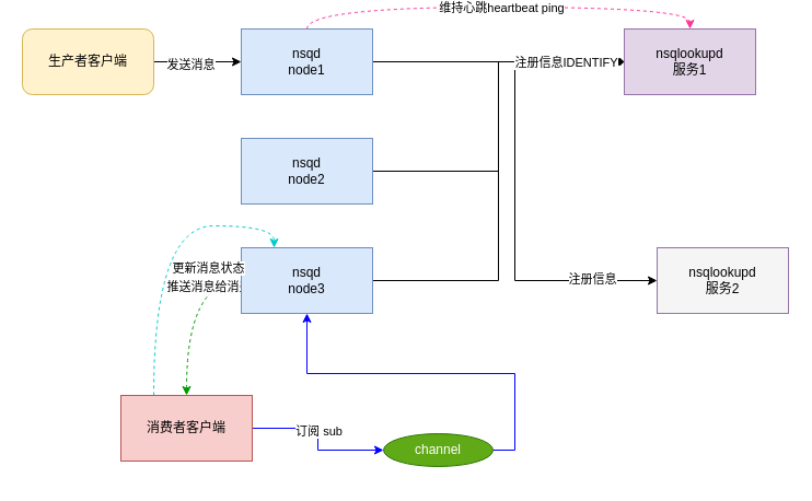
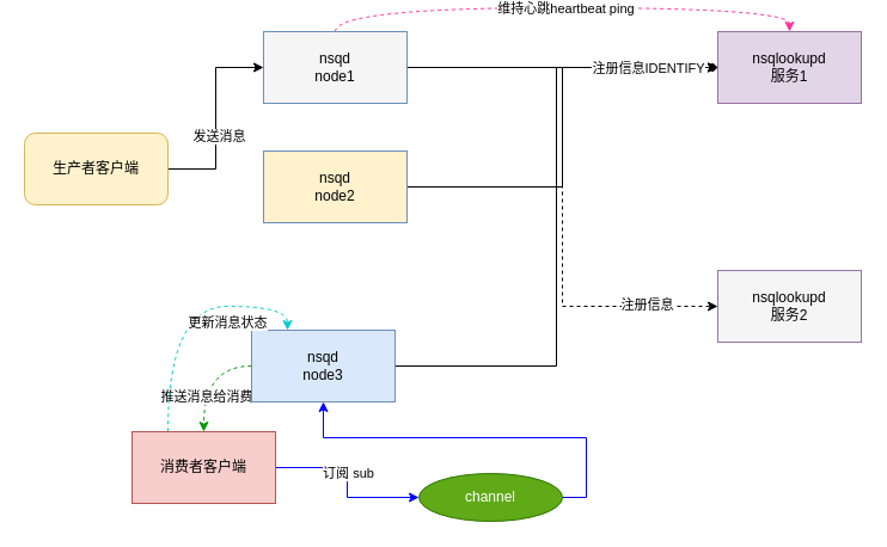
- <mxCell id="20" value="生产者客户端" style="rounded=1;whiteSpace=wrap;html=1;fillColor=#fff2cc;strokeColor=#d6b656;" vertex="1" parent="1"><mxGeometry x="20" y="20" width="120" height="60" as="geometry" /></mxCell>
+ <mxCell id="20" value="生产者客户端" style="rounded=1;whiteSpace=wrap;html=1;fillColor=#fff2cc;strokeColor=#d6b656;" vertex="1" parent="1"><mxGeometry x="20" y="105" width="120" height="60" as="geometry" /></mxCell>
- <mxCell id="10" value="nsqd&lt;br&gt;node1" style="rounded=0;whiteSpace=wrap;html=1;fillColor=#dae8fc;strokeColor=#6c8ebf;" vertex="1" parent="1"><mxGeometry x="220" y="20" width="120" height="60" as="geometry" /></mxCell>
+ <mxCell id="10" value="nsqd&lt;br&gt;node1" style="rounded=0;whiteSpace=wrap;html=1;fillColor=#f5f5f5;strokeColor=#6c8ebf;" vertex="1" parent="1"><mxGeometry x="220" y="20" width="120" height="60" as="geometry" /></mxCell>
- <mxCell id="4" value="nsqlookupd&lt;br&gt;服务1" style="rounded=0;whiteSpace=wrap;html=1;fillColor=#e1d5e7;strokeColor=#9673a6;" vertex="1" parent="1"><mxGeometry x="570" y="20" width="120" height="60" as="geometry" /></mxCell>
+ <mxCell id="4" value="nsqlookupd&lt;br&gt;服务1" style="rounded=0;whiteSpace=wrap;html=1;fillColor=#e1d5e7;strokeColor=#9673a6;" vertex="1" parent="1"><mxGeometry x="600" y="20" width="120" height="60" as="geometry" /></mxCell>
- <mxCell id="13" value="&lt;span&gt;nsqd&lt;/span&gt;&lt;br&gt;&lt;span&gt;node2&lt;/span&gt;" style="rounded=0;whiteSpace=wrap;html=1;fillColor=#dae8fc;strokeColor=#6c8ebf;" vertex="1" parent="1"><mxGeometry x="220" y="120" width="120" height="60" as="geometry" /></mxCell>
+ <mxCell id="13" value="&lt;span&gt;nsqd&lt;/span&gt;&lt;br&gt;&lt;span&gt;node2&lt;/span&gt;" style="rounded=0;whiteSpace=wrap;html=1;fillColor=#fff2cc;strokeColor=#6c8ebf;" vertex="1" parent="1"><mxGeometry x="220" y="120" width="120" height="60" as="geometry" /></mxCell>
- <mxCell id="6" style="edgeStyle=orthogonalEdgeStyle;rounded=0;orthogonalLoop=1;jettySize=auto;html=1;exitX=1;exitY=0.5;exitDx=0;exitDy=0;entryX=0;entryY=0.5;entryDx=0;entryDy=0;" edge="1" parent="1" source="10" target="17"><mxGeometry relative="1" as="geometry" /></mxCell>
+ <mxCell id="6" style="edgeStyle=orthogonalEdgeStyle;rounded=0;orthogonalLoop=1;jettySize=auto;html=1;exitX=1;exitY=0.5;exitDx=0;exitDy=0;entryX=0;entryY=0.5;entryDx=0;entryDy=0;dashed=1;" edge="1" parent="1" source="10" target="17"><mxGeometry relative="1" as="geometry" /></mxCell>
- <mxCell id="16" value="&lt;span&gt;nsqd&lt;/span&gt;&lt;br&gt;&lt;span&gt;node3&lt;/span&gt;" style="rounded=0;whiteSpace=wrap;html=1;fillColor=#dae8fc;strokeColor=#6c8ebf;" vertex="1" parent="1"><mxGeometry x="220" y="220" width="120" height="60" as="geometry" /></mxCell>
+ <mxCell id="16" value="&lt;span&gt;nsqd&lt;/span&gt;&lt;br&gt;&lt;span&gt;node3&lt;/span&gt;" style="rounded=0;whiteSpace=wrap;html=1;fillColor=#dae8fc;strokeColor=#6c8ebf;" vertex="1" parent="1"><mxGeometry x="210" y="270" width="120" height="60" as="geometry" /></mxCell>
- <mxCell id="27" value="channel" style="ellipse;whiteSpace=wrap;html=1;fillColor=#60a917;strokeColor=#2D7600;fontColor=#ffffff;" vertex="1" parent="1"><mxGeometry x="350" y="390" width="100" height="30" as="geometry" /></mxCell>
+ <mxCell id="27" value="channel" style="ellipse;whiteSpace=wrap;html=1;fillColor=#60a917;strokeColor=#2D7600;fontColor=#ffffff;" vertex="1" parent="1"><mxGeometry x="350" y="390" width="120" height="40" as="geometry" /></mxCell>
